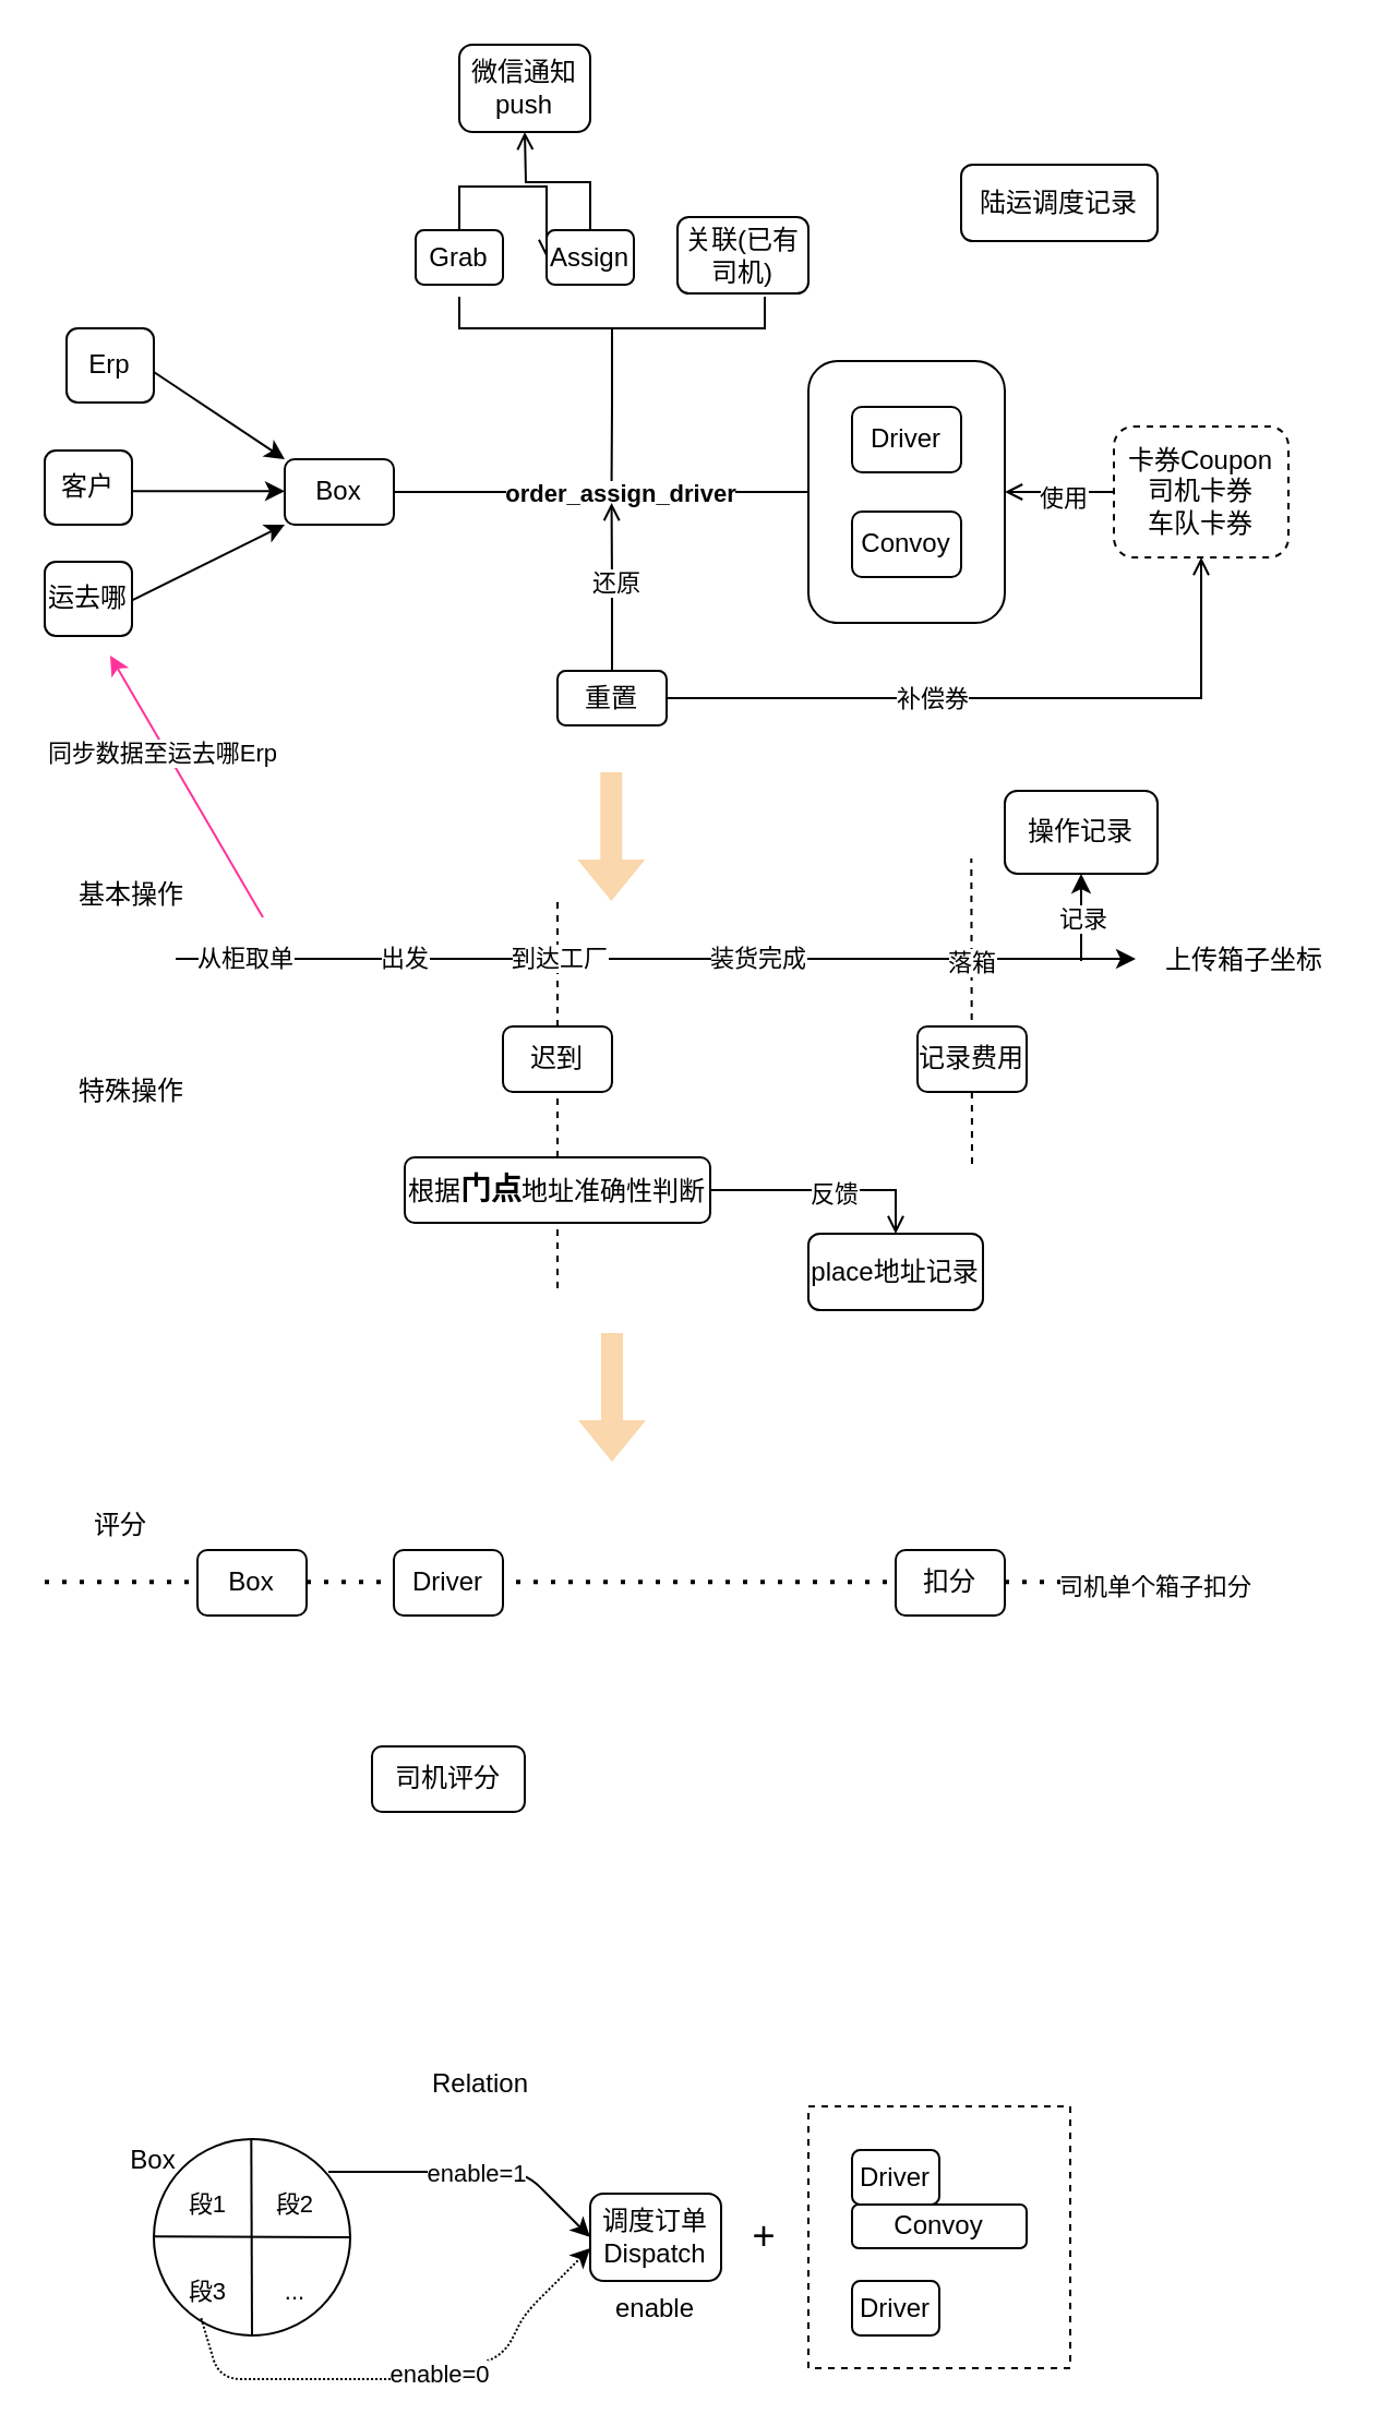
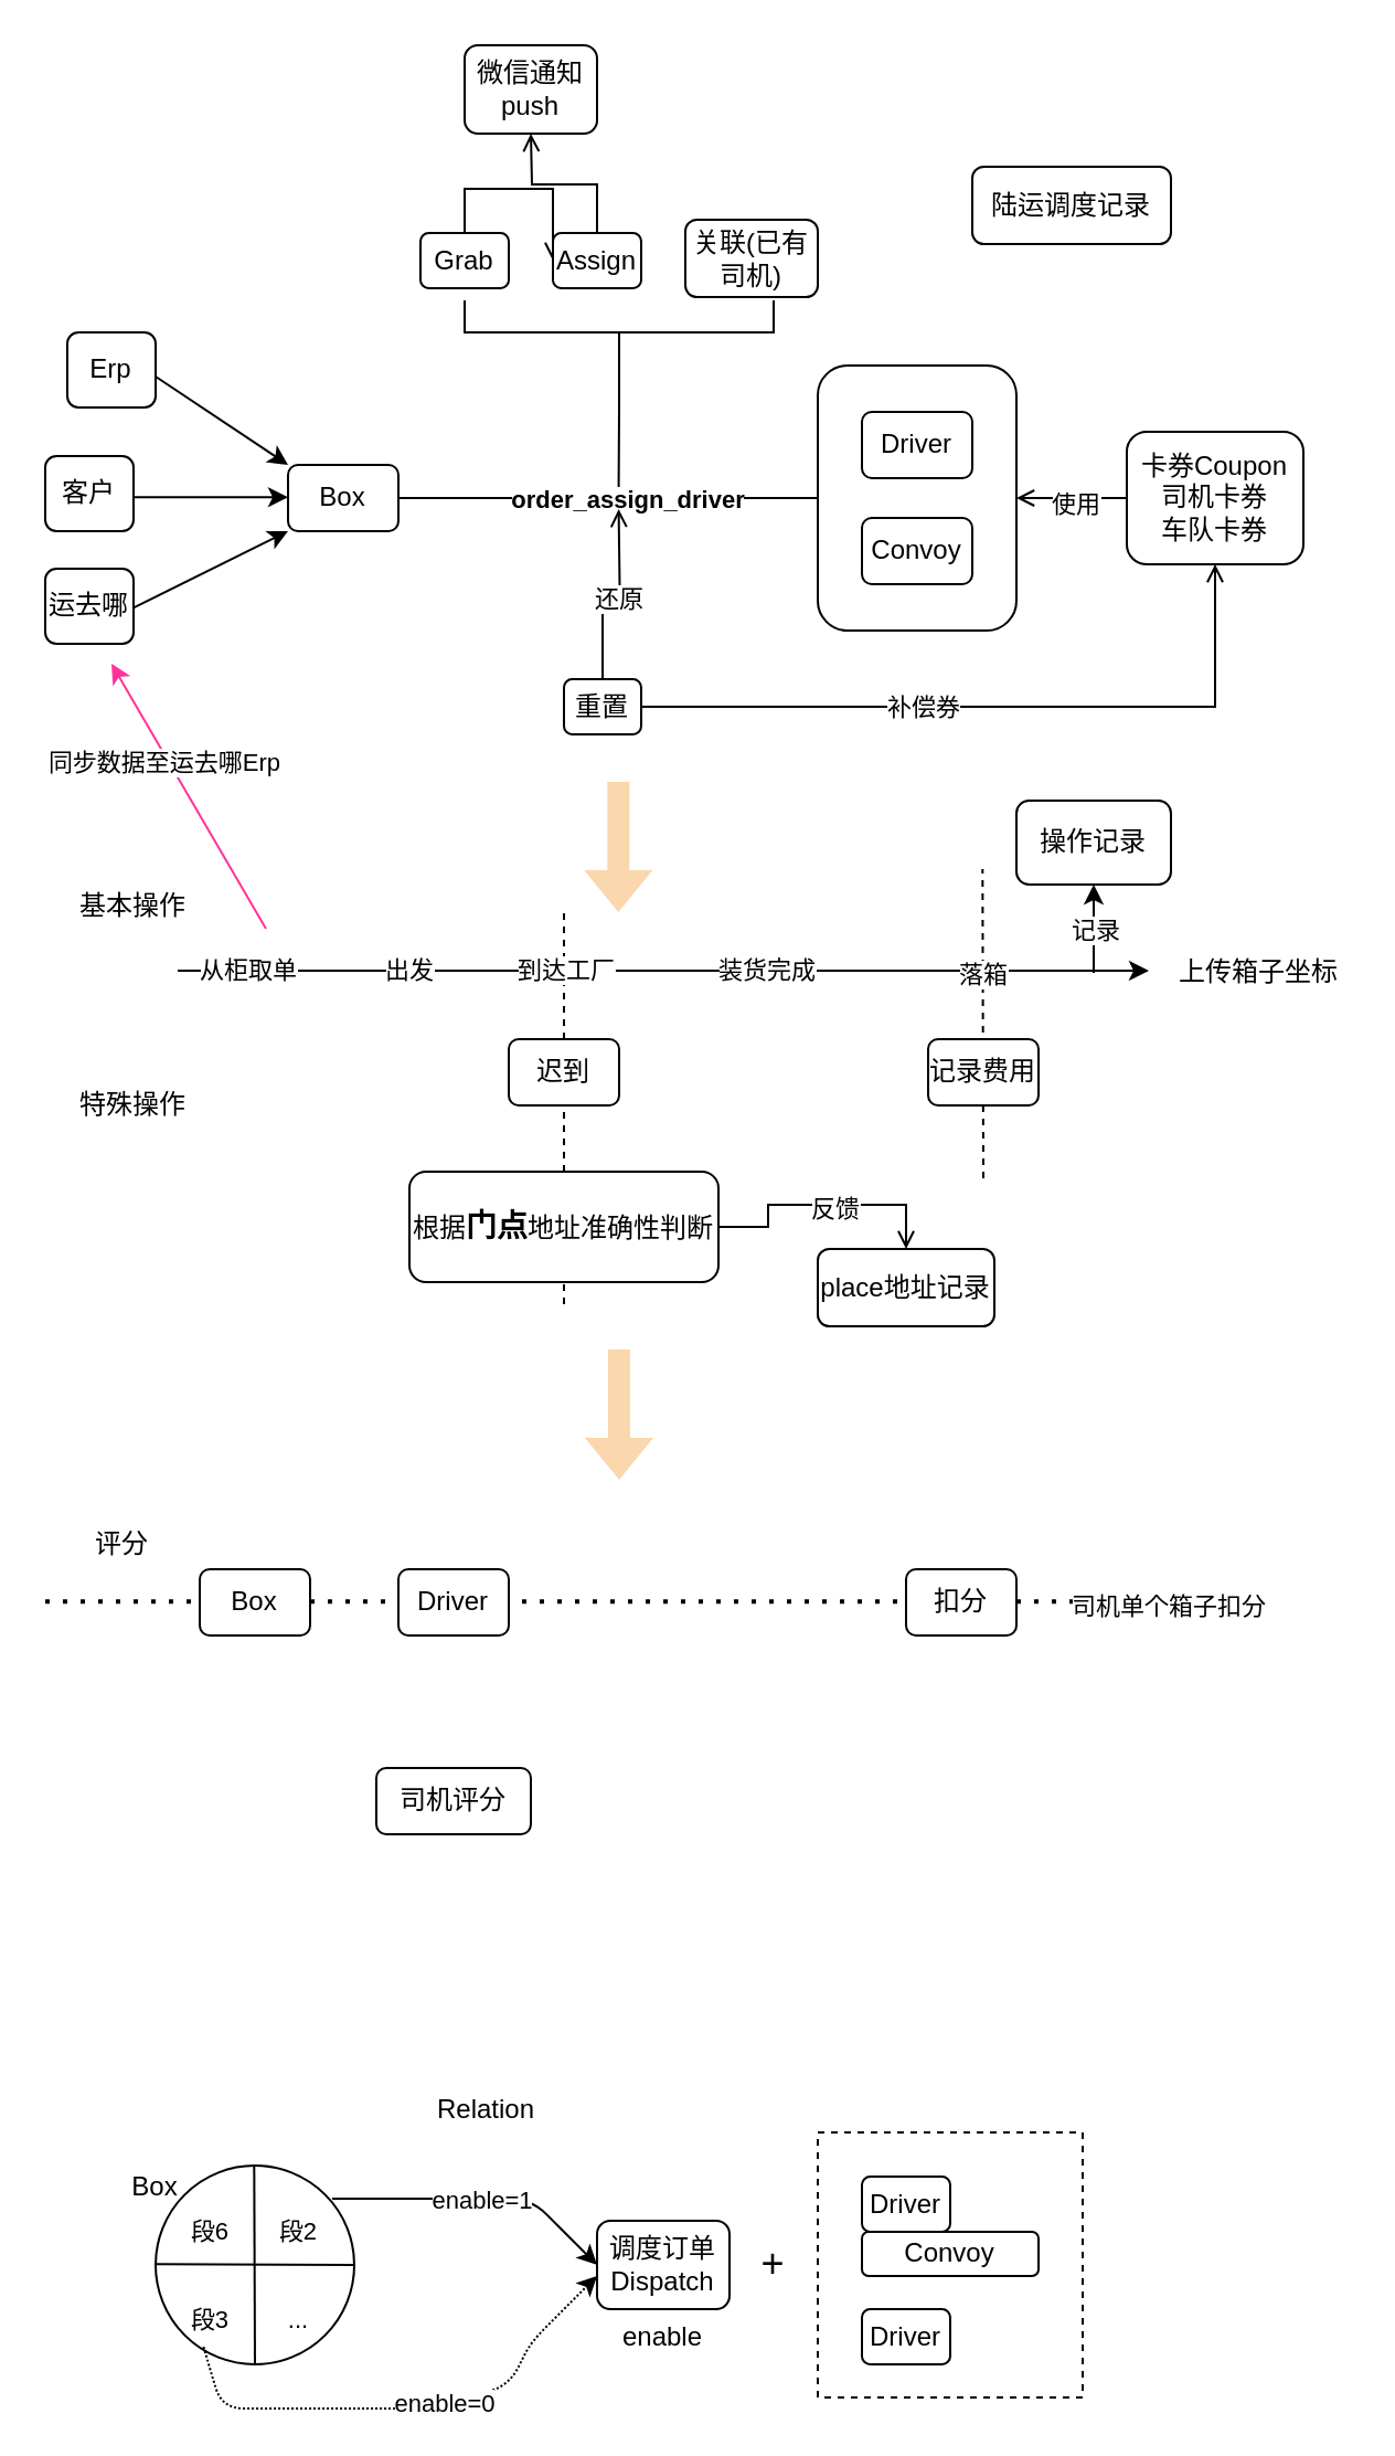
- <mxCell id="26" value="卡券Coupon&lt;br&gt;司机卡券&lt;br&gt;车队卡券" style="rounded=1;whiteSpace=wrap;html=1;align=center;dashed=1;" parent="1" vertex="1"><mxGeometry x="510" y="195" width="80" height="60" as="geometry" /></mxCell>
+ <mxCell id="26" value="卡券Coupon&lt;br&gt;司机卡券&lt;br&gt;车队卡券" style="rounded=1;whiteSpace=wrap;html=1;align=center;" parent="1" vertex="1"><mxGeometry x="510" y="195" width="80" height="60" as="geometry" /></mxCell>
- <mxCell id="31" value="重置" style="rounded=1;whiteSpace=wrap;html=1;align=center;" parent="1" vertex="1"><mxGeometry x="255" y="307" width="50" height="25" as="geometry" /></mxCell>
+ <mxCell id="31" value="重置" style="rounded=1;whiteSpace=wrap;html=1;align=center;" parent="1" vertex="1"><mxGeometry x="255" y="307" width="35" height="25" as="geometry" /></mxCell>
- <mxCell id="47" value="根据&lt;b&gt;&lt;font style=&quot;font-size: 14px&quot;&gt;门点&lt;/font&gt;&lt;/b&gt;地址准确性判断" style="rounded=1;whiteSpace=wrap;html=1;align=center;" parent="1" vertex="1"><mxGeometry x="185" y="530" width="140" height="30" as="geometry" /></mxCell>
+ <mxCell id="47" value="根据&lt;b&gt;&lt;font style=&quot;font-size: 14px&quot;&gt;门点&lt;/font&gt;&lt;/b&gt;地址准确性判断" style="rounded=1;whiteSpace=wrap;html=1;align=center;" parent="1" vertex="1"><mxGeometry x="185" y="530" width="140" height="50" as="geometry" /></mxCell>
- <mxCell id="72" value="&lt;font style=&quot;font-size: 11px&quot;&gt;段1&lt;/font&gt;" style="text;html=1;strokeColor=none;fillColor=none;align=center;verticalAlign=middle;whiteSpace=wrap;rounded=0;" vertex="1" parent="64"><mxGeometry x="30" y="20" width="30" height="20" as="geometry" /></mxCell>
+ <mxCell id="72" value="&lt;font style=&quot;font-size: 11px&quot;&gt;段6&lt;/font&gt;" style="text;html=1;strokeColor=none;fillColor=none;align=center;verticalAlign=middle;whiteSpace=wrap;rounded=0;" vertex="1" parent="64"><mxGeometry x="30" y="20" width="30" height="20" as="geometry" /></mxCell>
